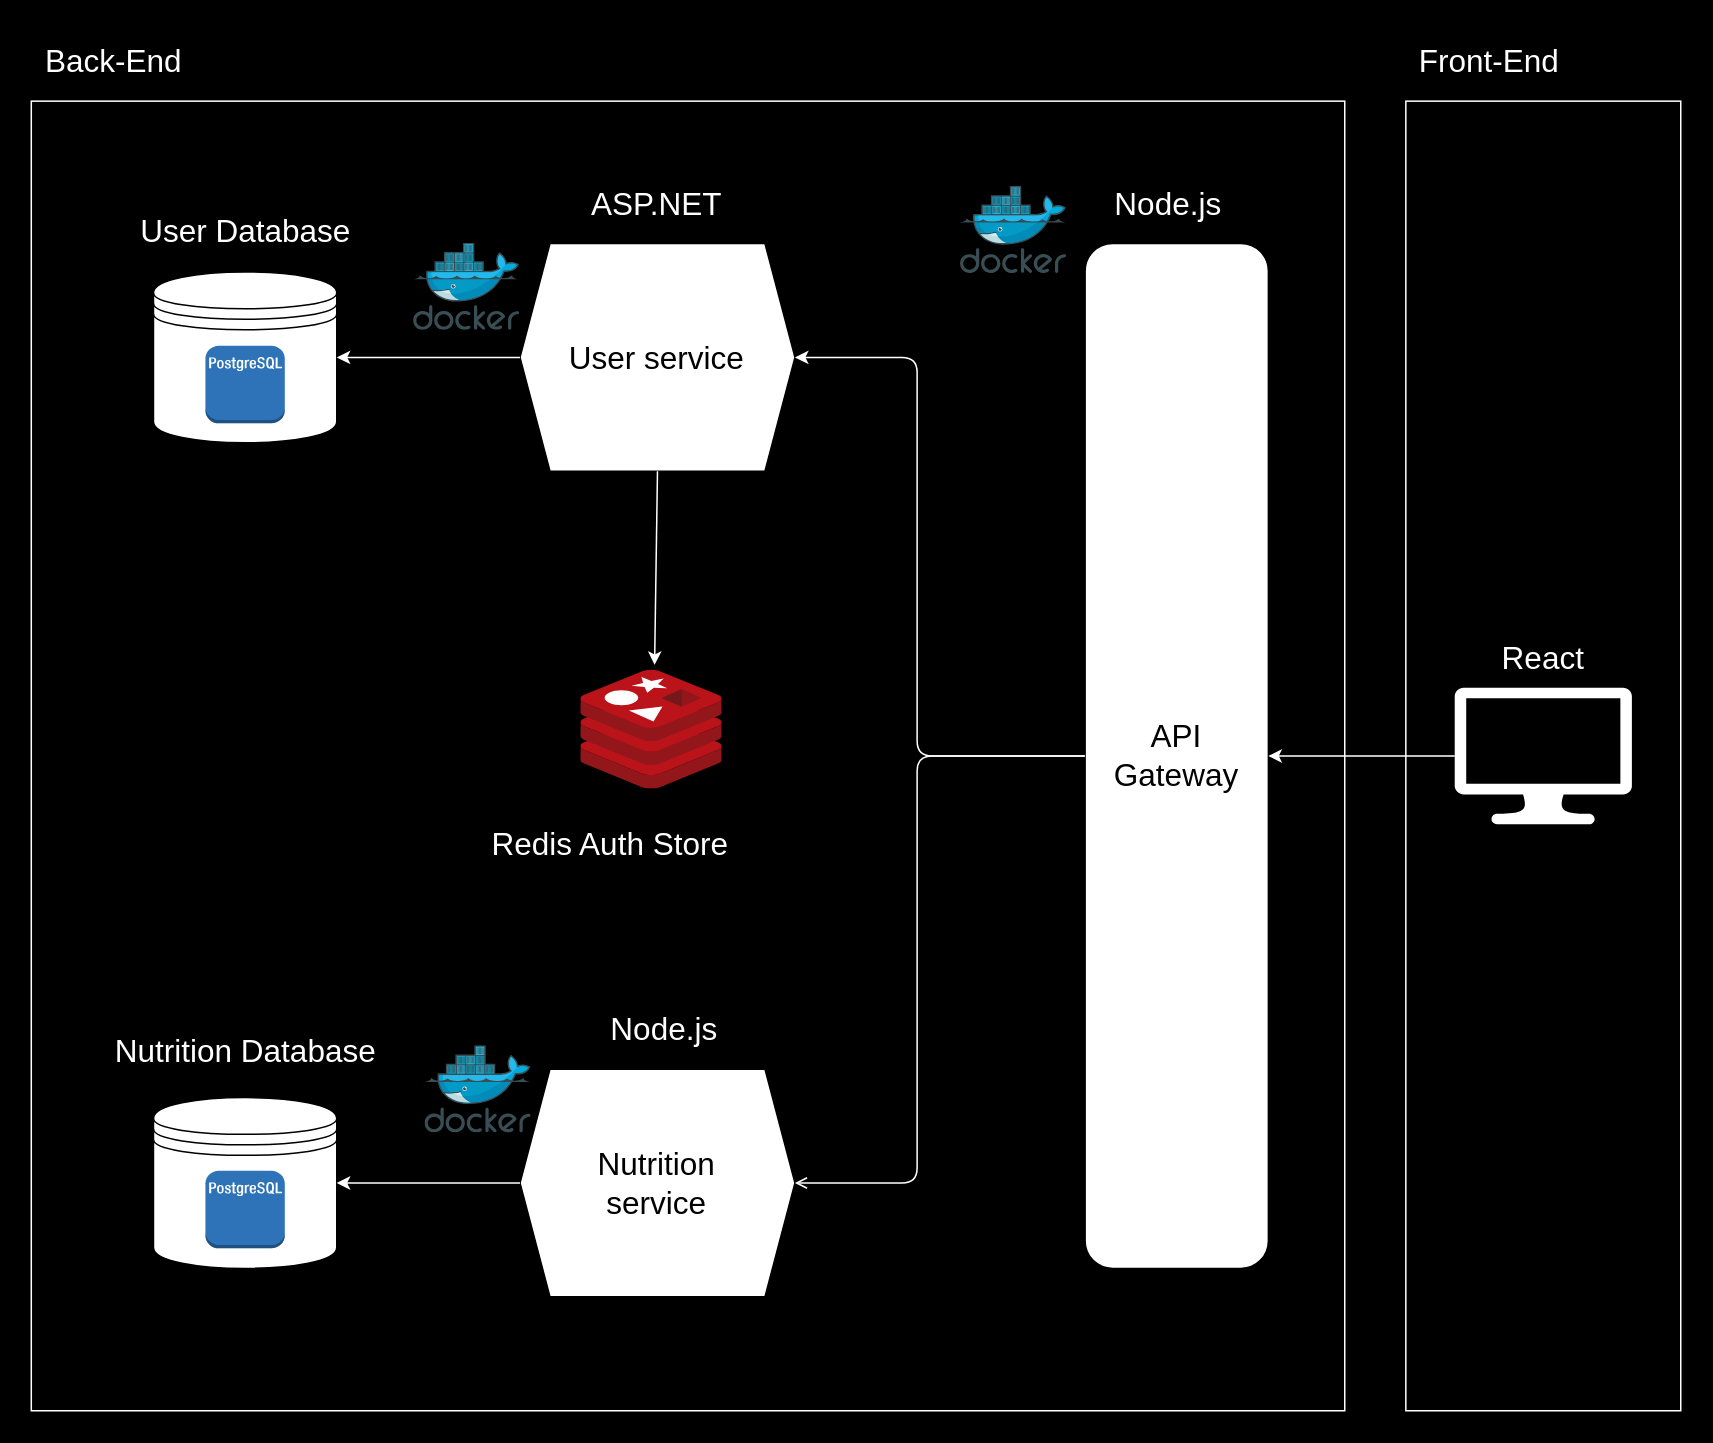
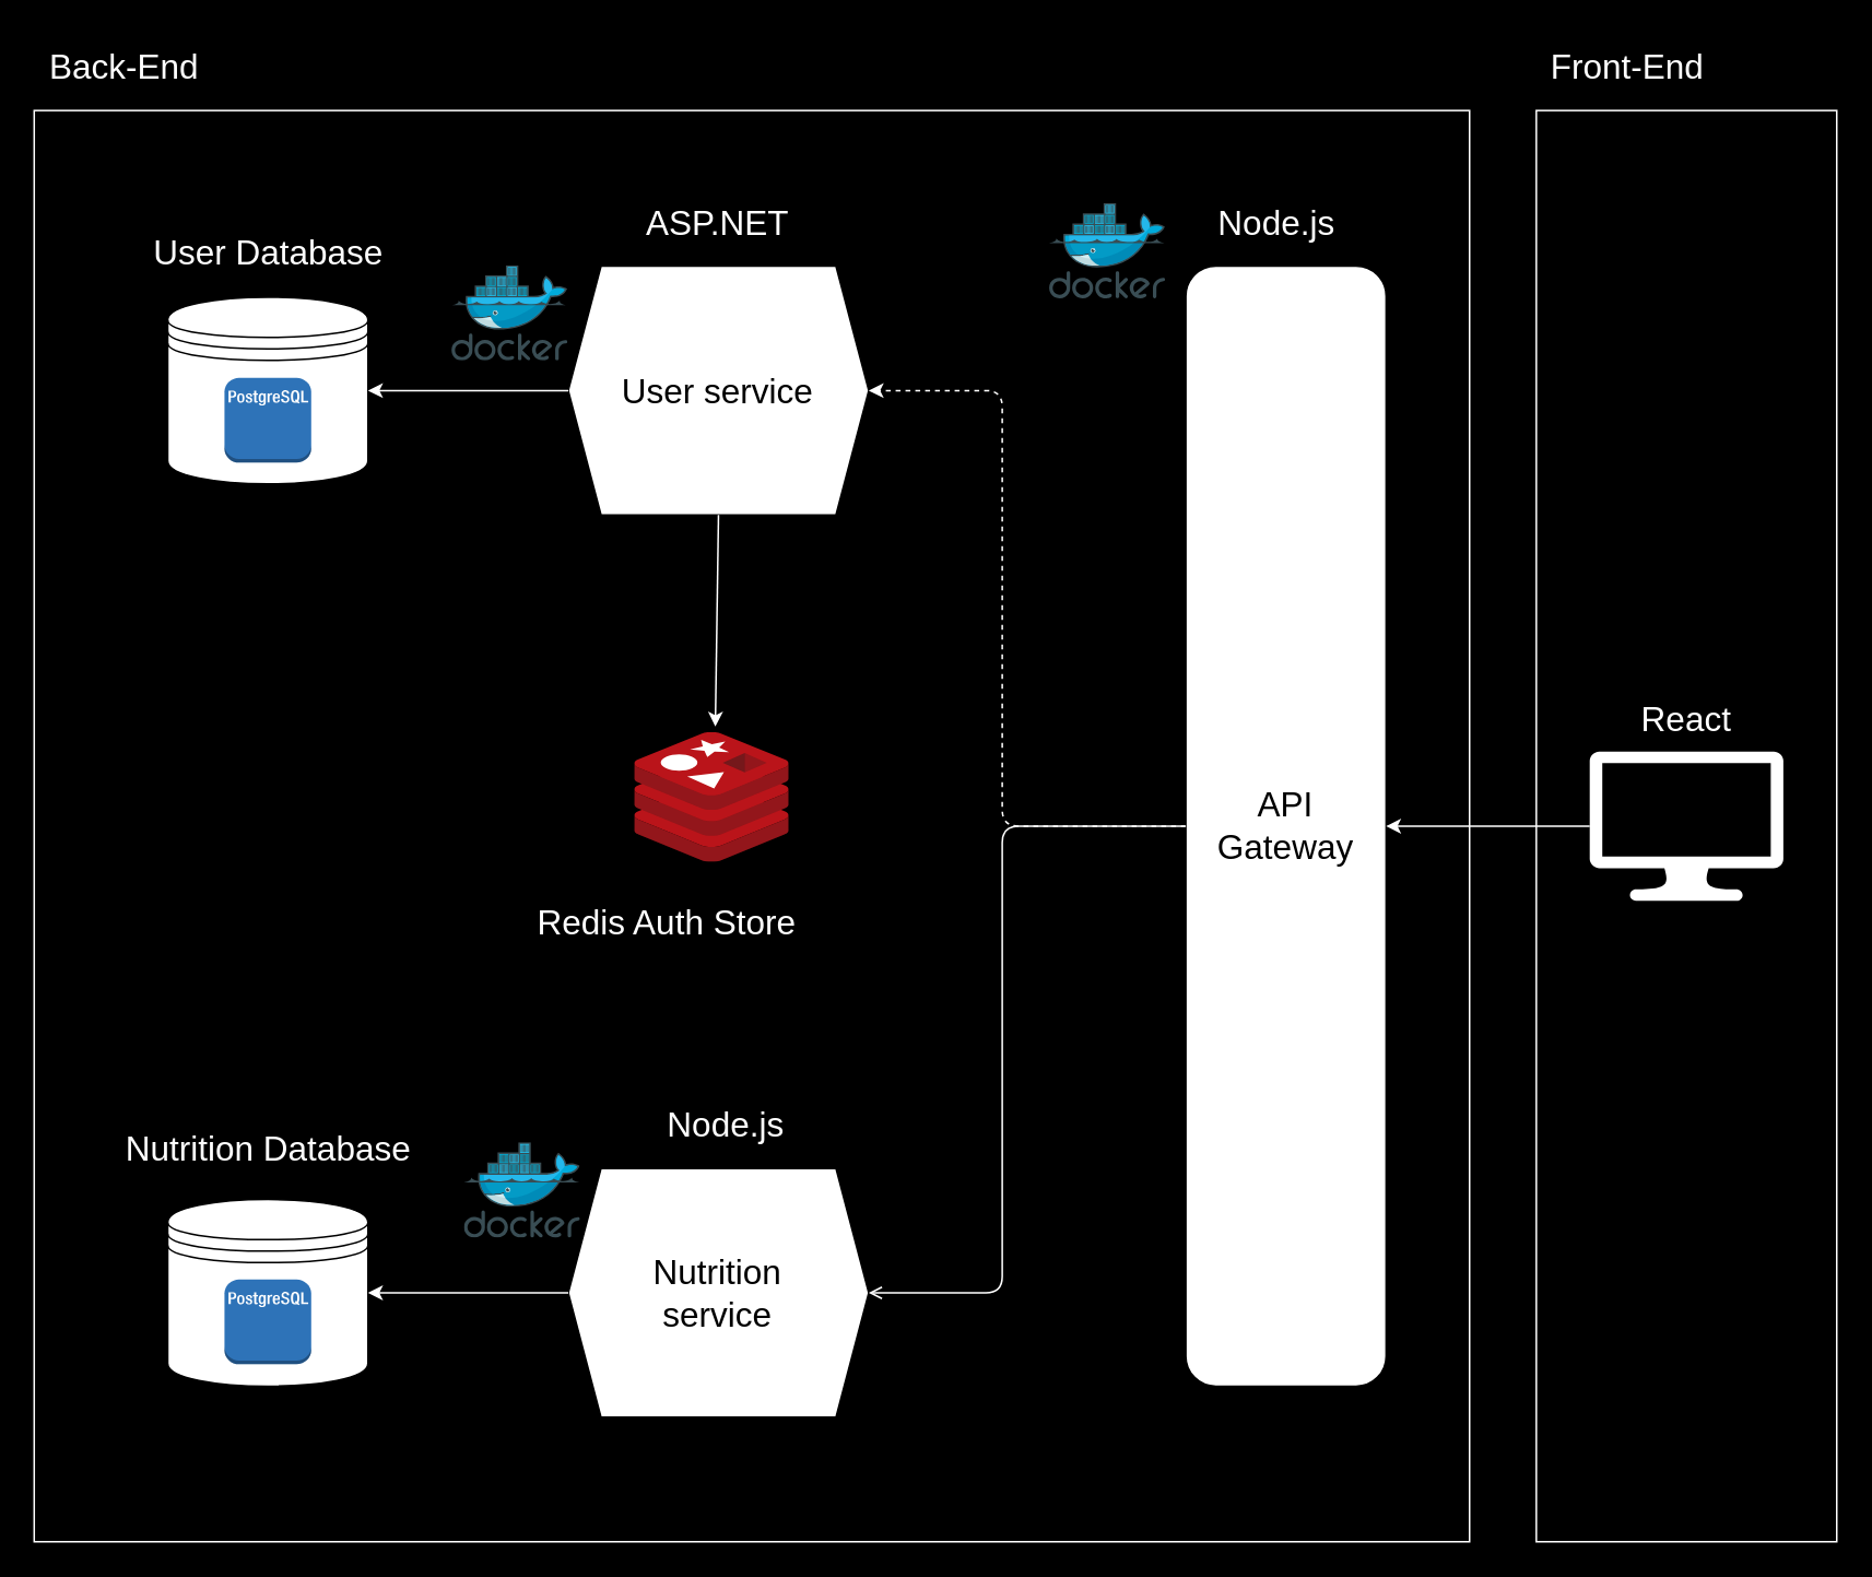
- <mxCell id="17" style="edgeStyle=none;html=1;entryX=1;entryY=0.5;entryDx=0;entryDy=0;fontColor=#FFFFFF;strokeColor=#FFFFFF;fontSize=21;" edge="1" parent="1" source="18" target="7"><mxGeometry relative="1" as="geometry"><mxPoint x="549.818" y="332.653" as="targetPoint" /><Array as="points"><mxPoint x="610.909" y="503.469" /><mxPoint x="610.909" y="237.755" /></Array></mxGeometry></mxCell>
+ <mxCell id="17" style="edgeStyle=none;html=1;entryX=1;entryY=0.5;entryDx=0;entryDy=0;fontColor=#FFFFFF;strokeColor=#FFFFFF;fontSize=21;dashed=1;" edge="1" parent="1" source="18" target="7"><mxGeometry relative="1" as="geometry"><mxPoint x="549.818" y="332.653" as="targetPoint" /><Array as="points"><mxPoint x="610.909" y="503.469" /><mxPoint x="610.909" y="237.755" /></Array></mxGeometry></mxCell>
